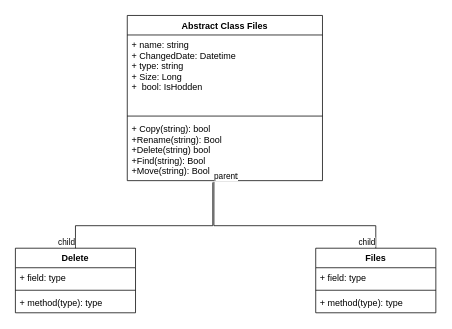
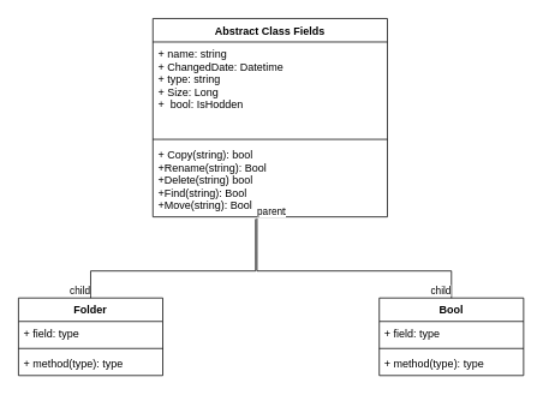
- <mxCell id="2" value="Abstract Class Files" style="swimlane;fontStyle=1;align=center;verticalAlign=top;childLayout=stackLayout;horizontal=1;startSize=26;horizontalStack=0;resizeParent=1;resizeParentMax=0;resizeLast=0;collapsible=1;marginBottom=0;" vertex="1" parent="1"><mxGeometry x="169" y="20" width="260" height="220" as="geometry" /></mxCell>
+ <mxCell id="2" value="Abstract Class Fields" style="swimlane;fontStyle=1;align=center;verticalAlign=top;childLayout=stackLayout;horizontal=1;startSize=26;horizontalStack=0;resizeParent=1;resizeParentMax=0;resizeLast=0;collapsible=1;marginBottom=0;" vertex="1" parent="1"><mxGeometry x="169" y="20" width="260" height="220" as="geometry" /></mxCell>
- <mxCell id="10" value="Delete&#10;" style="swimlane;fontStyle=1;align=center;verticalAlign=top;childLayout=stackLayout;horizontal=1;startSize=26;horizontalStack=0;resizeParent=1;resizeParentMax=0;resizeLast=0;collapsible=1;marginBottom=0;" vertex="1" parent="1"><mxGeometry x="20" y="330" width="160" height="86" as="geometry" /></mxCell>
+ <mxCell id="10" value="Folder&#10;" style="swimlane;fontStyle=1;align=center;verticalAlign=top;childLayout=stackLayout;horizontal=1;startSize=26;horizontalStack=0;resizeParent=1;resizeParentMax=0;resizeLast=0;collapsible=1;marginBottom=0;" vertex="1" parent="1"><mxGeometry x="20" y="330" width="160" height="86" as="geometry" /></mxCell>
- <mxCell id="6" value="Files" style="swimlane;fontStyle=1;align=center;verticalAlign=top;childLayout=stackLayout;horizontal=1;startSize=26;horizontalStack=0;resizeParent=1;resizeParentMax=0;resizeLast=0;collapsible=1;marginBottom=0;" vertex="1" parent="1"><mxGeometry x="420" y="330" width="160" height="86" as="geometry" /></mxCell>
+ <mxCell id="6" value="Bool" style="swimlane;fontStyle=1;align=center;verticalAlign=top;childLayout=stackLayout;horizontal=1;startSize=26;horizontalStack=0;resizeParent=1;resizeParentMax=0;resizeLast=0;collapsible=1;marginBottom=0;" vertex="1" parent="1"><mxGeometry x="420" y="330" width="160" height="86" as="geometry" /></mxCell>
